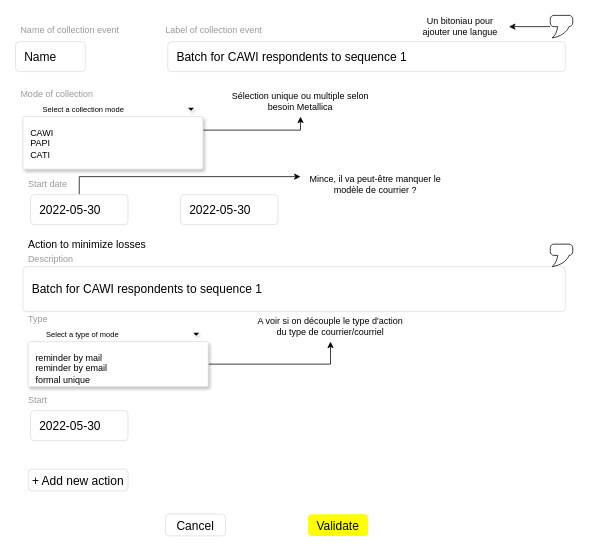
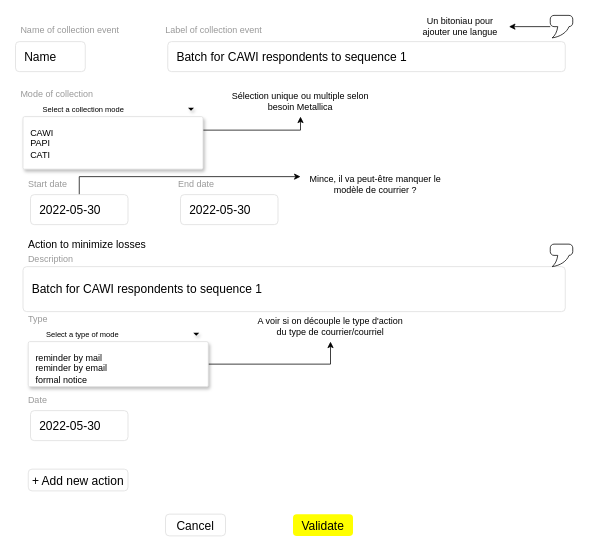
+ <mxCell id="33" value="End date" style="html=1;shadow=0;dashed=0;shape=mxgraph.bootstrap.rect;strokeColor=none;fillColor=none;fontColor=#999999;align=left;spacingLeft=5;whiteSpace=wrap;rounded=0;" parent="1" vertex="1"><mxGeometry x="230" y="235" width="70" height="20" as="geometry" /></mxCell>
- <mxCell id="17" value="&lt;div&gt;reminder by mail&lt;br&gt;&lt;/div&gt;&lt;div&gt;reminder by email&lt;/div&gt;&lt;div&gt;formal unique&lt;br&gt;&lt;/div&gt;" style="html=1;shadow=0;dashed=0;shape=mxgraph.bootstrap.rrect;fontSize=12;rSize=2;strokeColor=#dddddd;align=left;verticalAlign=top;spacing=10;shadow=1;whiteSpace=wrap;rounded=0;" parent="1" vertex="1"><mxGeometry x="37" y="455" width="240" height="60" as="geometry" /></mxCell>
+ <mxCell id="17" value="&lt;div&gt;reminder by mail&lt;br&gt;&lt;/div&gt;&lt;div&gt;reminder by email&lt;/div&gt;&lt;div&gt;formal notice&lt;br&gt;&lt;/div&gt;" style="html=1;shadow=0;dashed=0;shape=mxgraph.bootstrap.rrect;fontSize=12;rSize=2;strokeColor=#dddddd;align=left;verticalAlign=top;spacing=10;shadow=1;whiteSpace=wrap;rounded=0;" parent="1" vertex="1"><mxGeometry x="37" y="455" width="240" height="60" as="geometry" /></mxCell>
- <mxCell id="20" value="Start" style="html=1;shadow=0;dashed=0;shape=mxgraph.bootstrap.rect;strokeColor=none;fillColor=none;fontColor=#999999;align=left;spacingLeft=5;whiteSpace=wrap;rounded=0;" parent="1" vertex="1"><mxGeometry x="30" y="523" width="200" height="20" as="geometry" /></mxCell>
+ <mxCell id="20" value="Date" style="html=1;shadow=0;dashed=0;shape=mxgraph.bootstrap.rect;strokeColor=none;fillColor=none;fontColor=#999999;align=left;spacingLeft=5;whiteSpace=wrap;rounded=0;" parent="1" vertex="1"><mxGeometry x="30" y="523" width="200" height="20" as="geometry" /></mxCell>
- <mxCell id="10" value="Validate" style="html=1;shadow=0;dashed=0;shape=mxgraph.bootstrap.rrect;rSize=5;fontSize=16;fillColor=#FFFF00;strokeColor=none;fontColor=#000000;whiteSpace=wrap;" parent="1" vertex="1"><mxGeometry x="410" y="685" width="80" height="29" as="geometry" /></mxCell>
+ <mxCell id="10" value="Validate" style="html=1;shadow=0;dashed=0;shape=mxgraph.bootstrap.rrect;rSize=5;fontSize=16;fillColor=#FFFF00;strokeColor=none;fontColor=#000000;whiteSpace=wrap;" parent="1" vertex="1"><mxGeometry x="390" y="685" width="80" height="29" as="geometry" /></mxCell>
